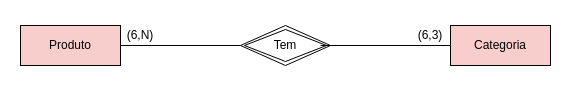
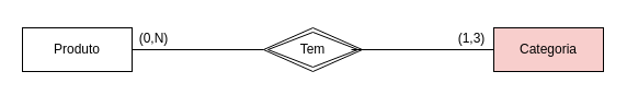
- <mxCell id="8" value="(6,N)" style="text;html=1;strokeColor=none;fillColor=none;align=center;verticalAlign=middle;whiteSpace=wrap;rounded=0;" vertex="1" parent="1"><mxGeometry x="110" y="20" width="60" height="30" as="geometry" /></mxCell>
+ <mxCell id="8" value="(0,N)" style="text;html=1;strokeColor=none;fillColor=none;align=center;verticalAlign=middle;whiteSpace=wrap;rounded=0;" vertex="1" parent="1"><mxGeometry x="110" y="20" width="60" height="30" as="geometry" /></mxCell>
- <mxCell id="7" value="(6,3)" style="text;html=1;strokeColor=none;fillColor=none;align=center;verticalAlign=middle;whiteSpace=wrap;rounded=0;" vertex="1" parent="1"><mxGeometry x="400" y="20" width="60" height="30" as="geometry" /></mxCell>
+ <mxCell id="7" value="(1,3)" style="text;html=1;strokeColor=none;fillColor=none;align=center;verticalAlign=middle;whiteSpace=wrap;rounded=0;" vertex="1" parent="1"><mxGeometry x="400" y="20" width="60" height="30" as="geometry" /></mxCell>
- <mxCell id="2" value="Produto" style="whiteSpace=wrap;html=1;align=center;fillColor=#f8cecc;" vertex="1" parent="1"><mxGeometry x="20" y="25" width="100" height="40" as="geometry" /></mxCell>
+ <mxCell id="2" value="Produto" style="whiteSpace=wrap;html=1;align=center;" vertex="1" parent="1"><mxGeometry x="20" y="25" width="100" height="40" as="geometry" /></mxCell>
